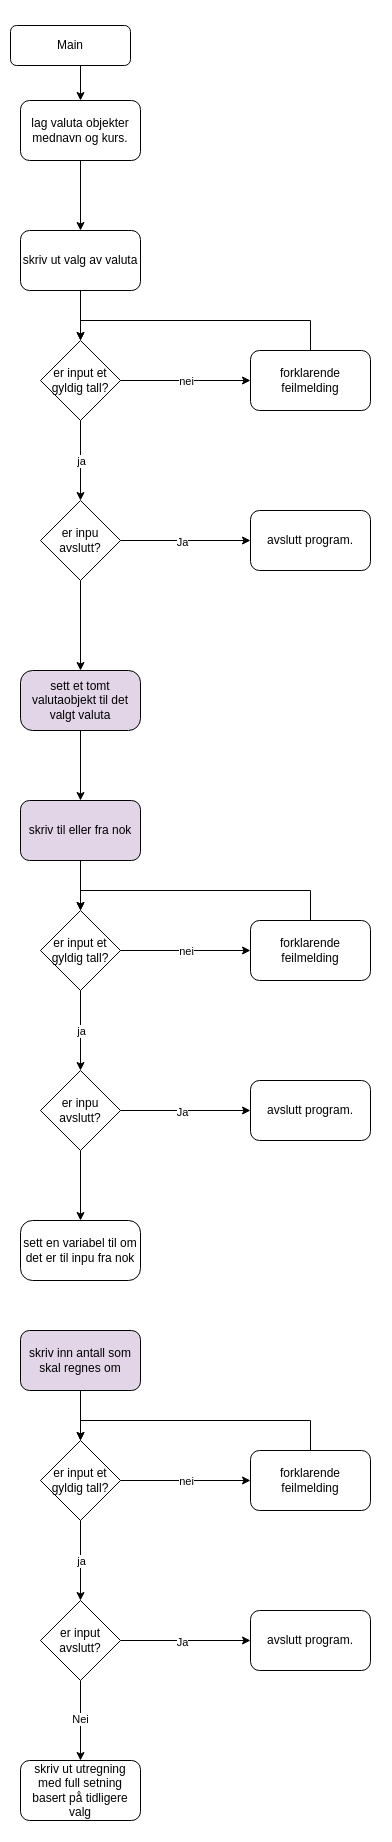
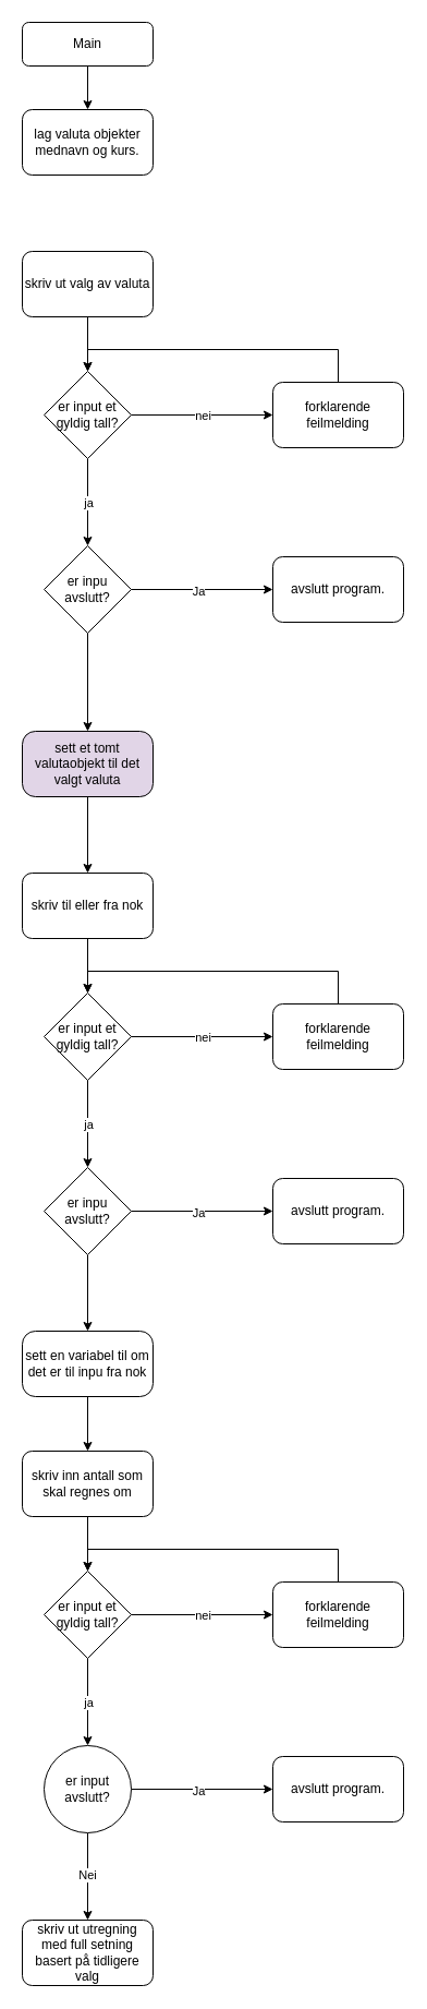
- <mxCell id="3" value="Main" style="rounded=1;whiteSpace=wrap;html=1;fontSize=12;glass=0;strokeWidth=1;shadow=0;" parent="1" vertex="1"><mxGeometry x="10" y="25" width="120" height="40" as="geometry" /></mxCell>
+ <mxCell id="3" value="Main" style="rounded=1;whiteSpace=wrap;html=1;fontSize=12;glass=0;strokeWidth=1;shadow=0;" parent="1" vertex="1"><mxGeometry x="20" y="20" width="120" height="40" as="geometry" /></mxCell>
- <mxCell id="4" style="edgeStyle=orthogonalEdgeStyle;rounded=0;orthogonalLoop=1;jettySize=auto;html=1;exitX=0.5;exitY=1;exitDx=0;exitDy=0;entryX=0.5;entryY=0;entryDx=0;entryDy=0;" edge="1" parent="1" source="5" target="7"><mxGeometry relative="1" as="geometry" /></mxCell>
- <mxCell id="23" value="skriv til eller fra nok" style="rounded=1;whiteSpace=wrap;html=1;fillColor=#e1d5e7;" vertex="1" parent="1"><mxGeometry x="20" y="800" width="120" height="60" as="geometry" /></mxCell>
+ <mxCell id="23" value="skriv til eller fra nok" style="rounded=1;whiteSpace=wrap;html=1;" vertex="1" parent="1"><mxGeometry x="20" y="800" width="120" height="60" as="geometry" /></mxCell>
+ <mxCell id="36" style="edgeStyle=orthogonalEdgeStyle;rounded=0;orthogonalLoop=1;jettySize=auto;html=1;exitX=0.5;exitY=1;exitDx=0;exitDy=0;entryX=0.5;entryY=0;entryDx=0;entryDy=0;" edge="1" parent="1" source="37" target="39"><mxGeometry relative="1" as="geometry" /></mxCell>
- <mxCell id="39" value="skriv inn antall som skal regnes om" style="rounded=1;whiteSpace=wrap;html=1;fillColor=#e1d5e7;" vertex="1" parent="1"><mxGeometry x="20" y="1330" width="120" height="60" as="geometry" /></mxCell>
+ <mxCell id="39" value="skriv inn antall som skal regnes om" style="rounded=1;whiteSpace=wrap;html=1;" vertex="1" parent="1"><mxGeometry x="20" y="1330" width="120" height="60" as="geometry" /></mxCell>
- <mxCell id="51" value="er input avslutt?" style="rhombus;whiteSpace=wrap;html=1;" vertex="1" parent="1"><mxGeometry x="40" y="1600" width="80" height="80" as="geometry" /></mxCell>
+ <mxCell id="51" value="er input avslutt?" style="ellipse;whiteSpace=wrap;html=1;" vertex="1" parent="1"><mxGeometry x="40" y="1600" width="80" height="80" as="geometry" /></mxCell>
